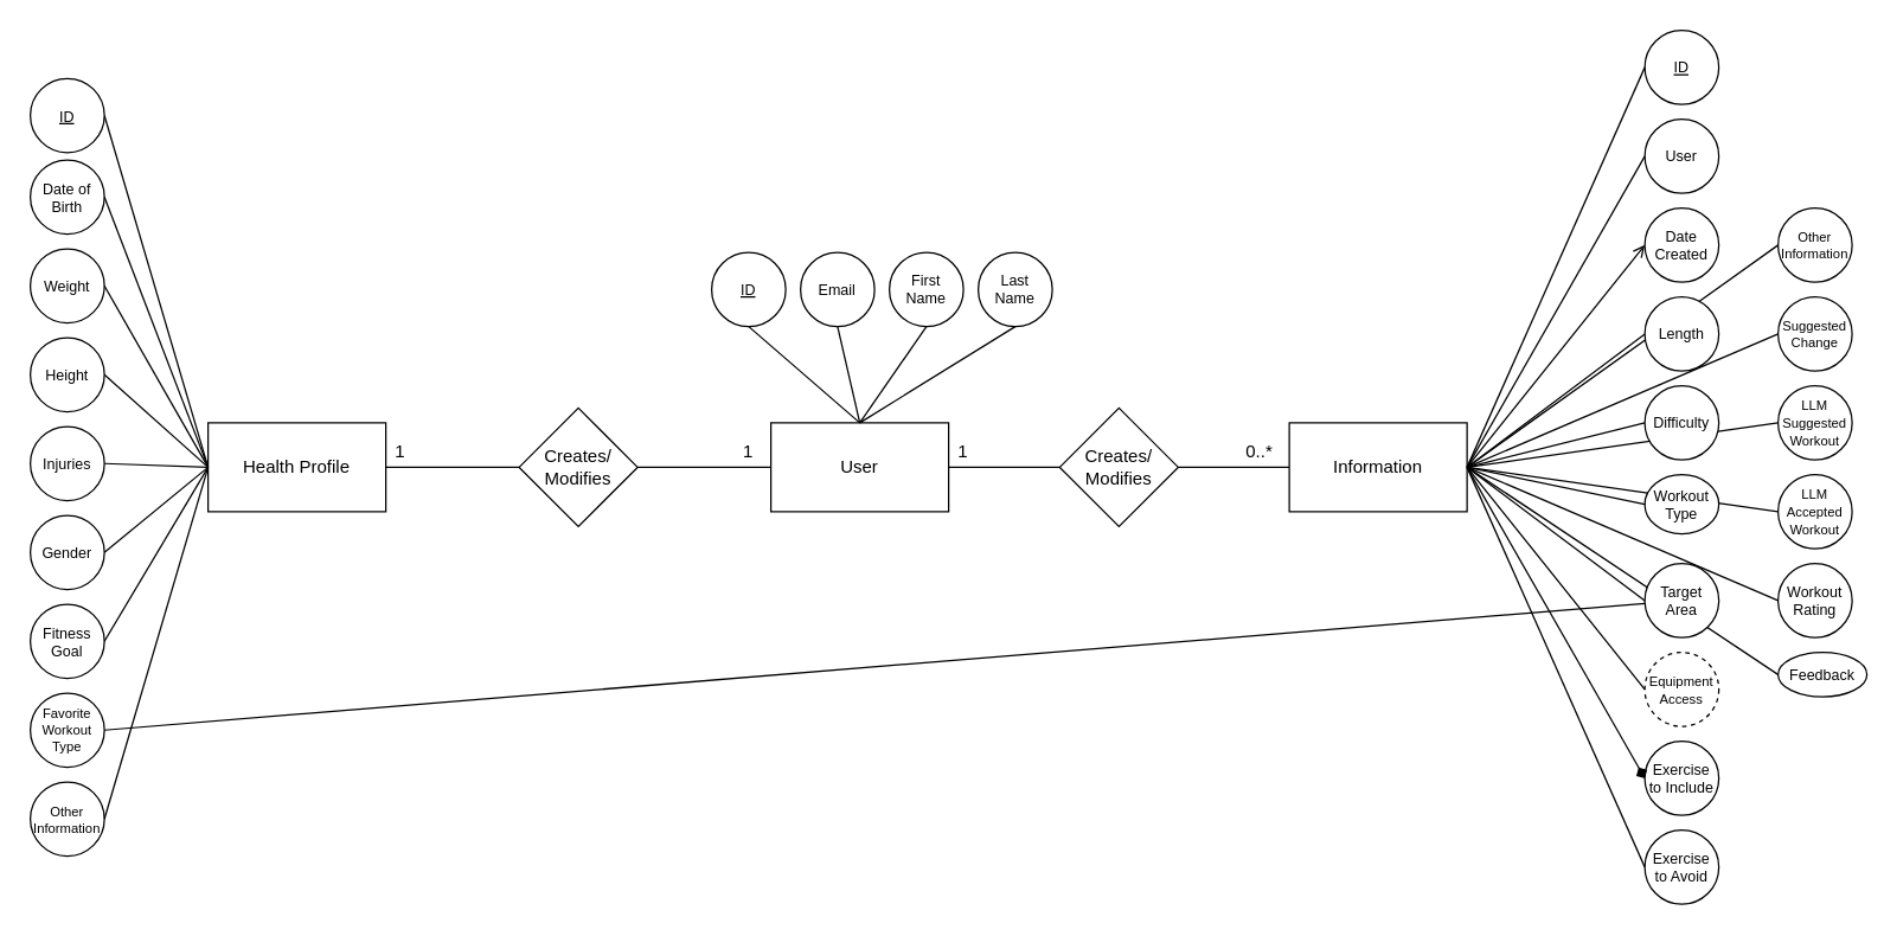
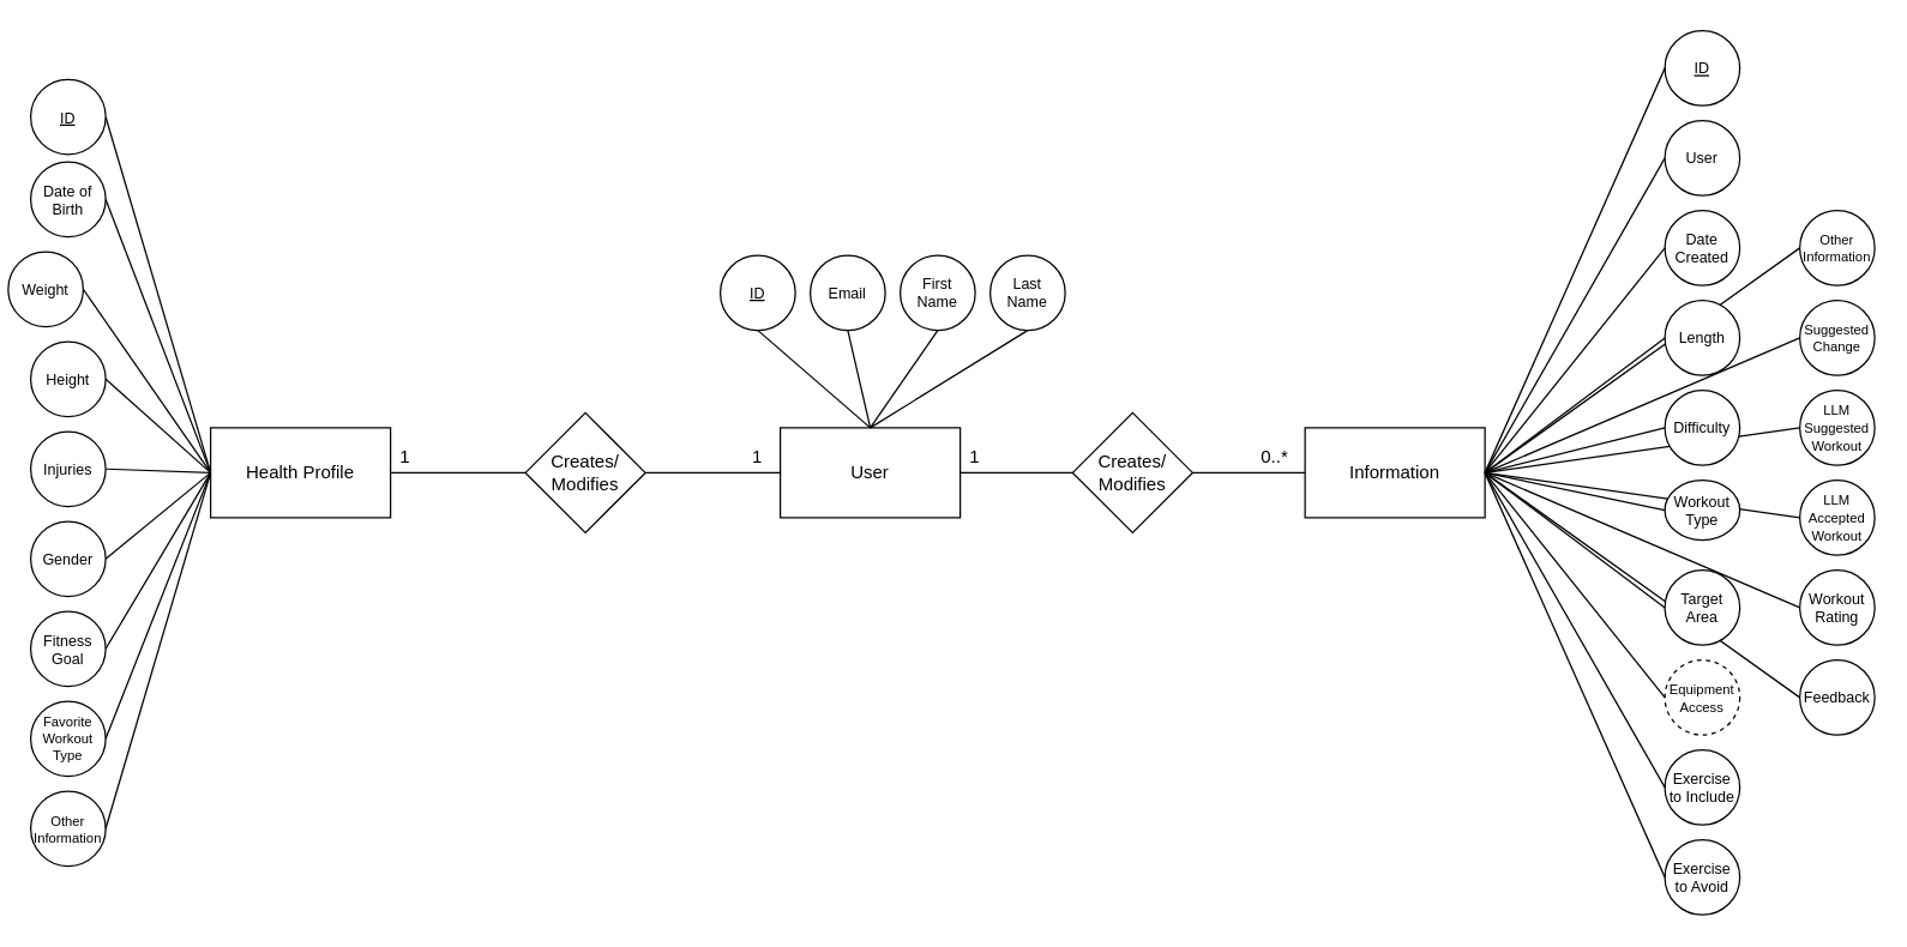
- <mxCell id="65" value="" style="endArrow=open;html=1;rounded=0;entryX=0;entryY=0.5;entryDx=0;entryDy=0;exitX=1;exitY=0.5;exitDx=0;exitDy=0;" edge="1" parent="1" source="9" target="22"><mxGeometry width="50" height="50" relative="1" as="geometry"><mxPoint x="1080" y="245" as="sourcePoint" /><mxPoint x="1130" y="195" as="targetPoint" /></mxGeometry></mxCell>
+ <mxCell id="65" value="" style="endArrow=none;html=1;rounded=0;entryX=0;entryY=0.5;entryDx=0;entryDy=0;exitX=1;exitY=0.5;exitDx=0;exitDy=0;" edge="1" parent="1" source="9" target="22"><mxGeometry width="50" height="50" relative="1" as="geometry"><mxPoint x="1080" y="245" as="sourcePoint" /><mxPoint x="1130" y="195" as="targetPoint" /></mxGeometry></mxCell>
- <mxCell id="21" value="Weight" style="ellipse;whiteSpace=wrap;html=1;aspect=fixed;fontSize=10;fontStyle=0" parent="1" vertex="1"><mxGeometry x="20" y="167.5" width="50" height="50" as="geometry" /></mxCell>
+ <mxCell id="21" value="Weight" style="ellipse;whiteSpace=wrap;html=1;aspect=fixed;fontSize=10;fontStyle=0" parent="1" vertex="1"><mxGeometry x="5" y="167.5" width="50" height="50" as="geometry" /></mxCell>
- <mxCell id="44" value="" style="endArrow=none;html=1;rounded=0;exitX=1;exitY=0.5;exitDx=0;exitDy=0;" parent="1" source="20" target="30" edge="1"><mxGeometry width="50" height="50" relative="1" as="geometry"><mxPoint x="80" y="535" as="sourcePoint" /><mxPoint x="260" y="150" as="targetPoint" /></mxGeometry></mxCell>
+ <mxCell id="44" value="" style="endArrow=none;html=1;rounded=0;entryX=0;entryY=0.5;entryDx=0;entryDy=0;exitX=1;exitY=0.5;exitDx=0;exitDy=0;" parent="1" source="20" target="57" edge="1"><mxGeometry width="50" height="50" relative="1" as="geometry"><mxPoint x="80" y="535" as="sourcePoint" /><mxPoint x="260" y="150" as="targetPoint" /></mxGeometry></mxCell>
- <mxCell id="23" value="Feedback" style="ellipse;whiteSpace=wrap;html=1;aspect=fixed;fontSize=10;fontStyle=0" parent="1" vertex="1"><mxGeometry x="1200" y="440" width="60" height="30" as="geometry" /></mxCell>
+ <mxCell id="23" value="Feedback" style="ellipse;whiteSpace=wrap;html=1;aspect=fixed;fontSize=10;fontStyle=0" parent="1" vertex="1"><mxGeometry x="1200" y="440" width="50" height="50" as="geometry" /></mxCell>
- <mxCell id="53" value="" style="endArrow=diamond;html=1;rounded=0;entryX=0;entryY=0.5;entryDx=0;entryDy=0;exitX=1;exitY=0.5;exitDx=0;exitDy=0;" parent="1" source="9" target="29" edge="1"><mxGeometry width="50" height="50" relative="1" as="geometry"><mxPoint x="810" y="375" as="sourcePoint" /><mxPoint x="860" y="325" as="targetPoint" /></mxGeometry></mxCell>
+ <mxCell id="53" value="" style="endArrow=none;html=1;rounded=0;entryX=0;entryY=0.5;entryDx=0;entryDy=0;exitX=1;exitY=0.5;exitDx=0;exitDy=0;" parent="1" source="9" target="29" edge="1"><mxGeometry width="50" height="50" relative="1" as="geometry"><mxPoint x="810" y="375" as="sourcePoint" /><mxPoint x="860" y="325" as="targetPoint" /></mxGeometry></mxCell>
